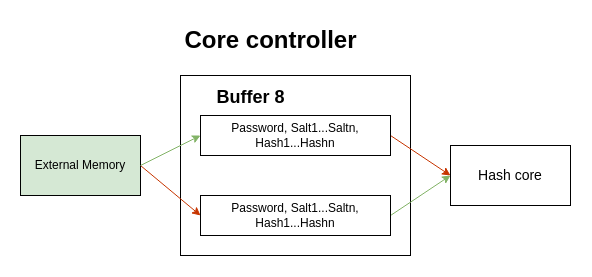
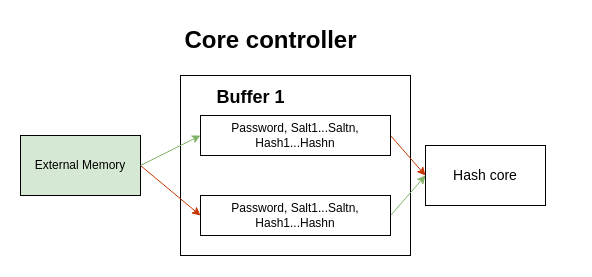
- <mxCell id="8" value="&lt;font style=&quot;font-size: 18px;&quot;&gt;Buffer 8&lt;/font&gt;" style="text;strokeColor=none;fillColor=none;html=1;fontSize=24;fontStyle=1;verticalAlign=middle;align=center;" vertex="1" parent="1"><mxGeometry x="200" y="75" width="100" height="40" as="geometry" /></mxCell>
+ <mxCell id="8" value="&lt;font style=&quot;font-size: 18px;&quot;&gt;Buffer 1&lt;/font&gt;" style="text;strokeColor=none;fillColor=none;html=1;fontSize=24;fontStyle=1;verticalAlign=middle;align=center;" vertex="1" parent="1"><mxGeometry x="200" y="75" width="100" height="40" as="geometry" /></mxCell>
- <mxCell id="9" value="&lt;font style=&quot;font-size: 14px;&quot;&gt;Hash core&lt;/font&gt;" style="rounded=0;whiteSpace=wrap;html=1;" vertex="1" parent="1"><mxGeometry x="450" y="145" width="120" height="60" as="geometry" /></mxCell>
+ <mxCell id="9" value="&lt;font style=&quot;font-size: 14px;&quot;&gt;Hash core&lt;/font&gt;" style="rounded=0;whiteSpace=wrap;html=1;" vertex="1" parent="1"><mxGeometry x="425" y="145" width="120" height="60" as="geometry" /></mxCell>
